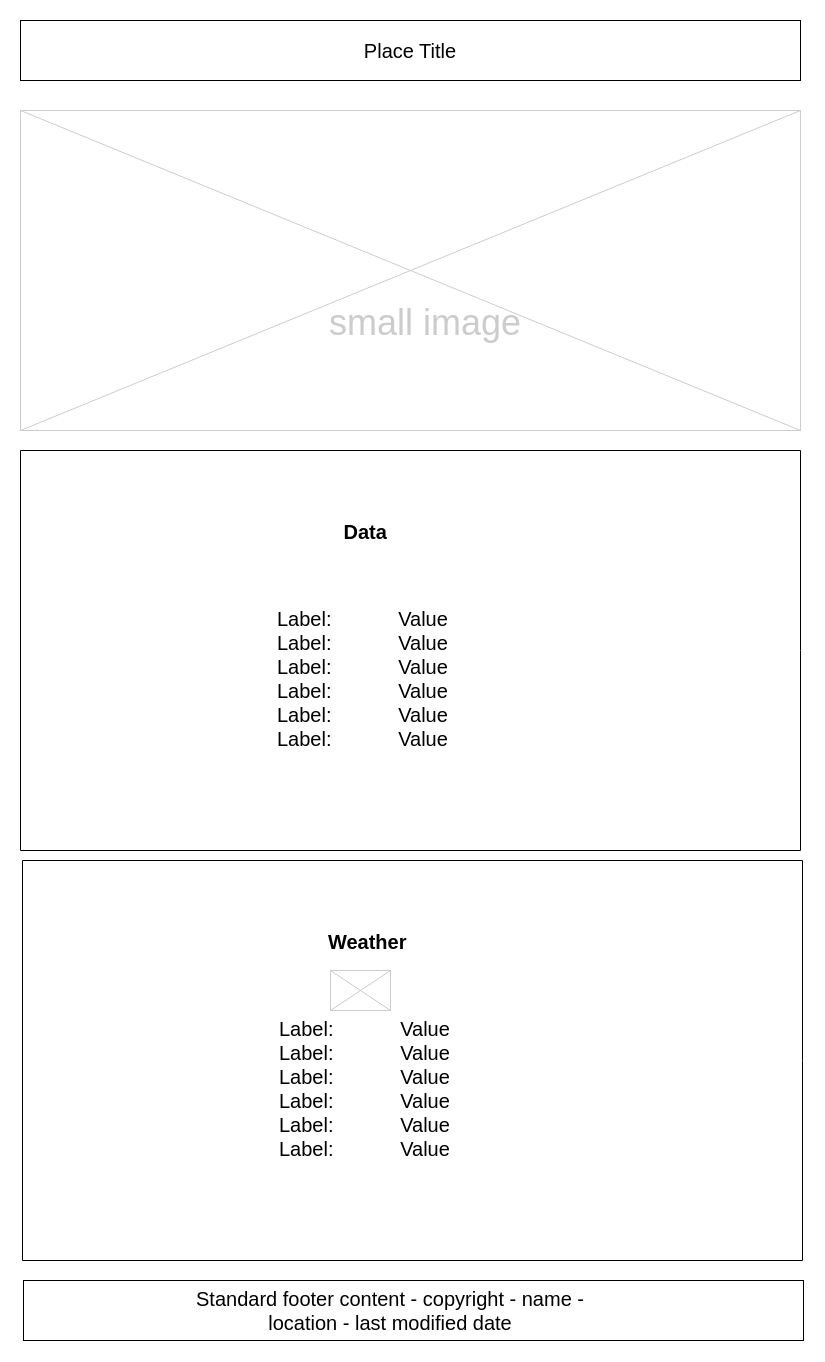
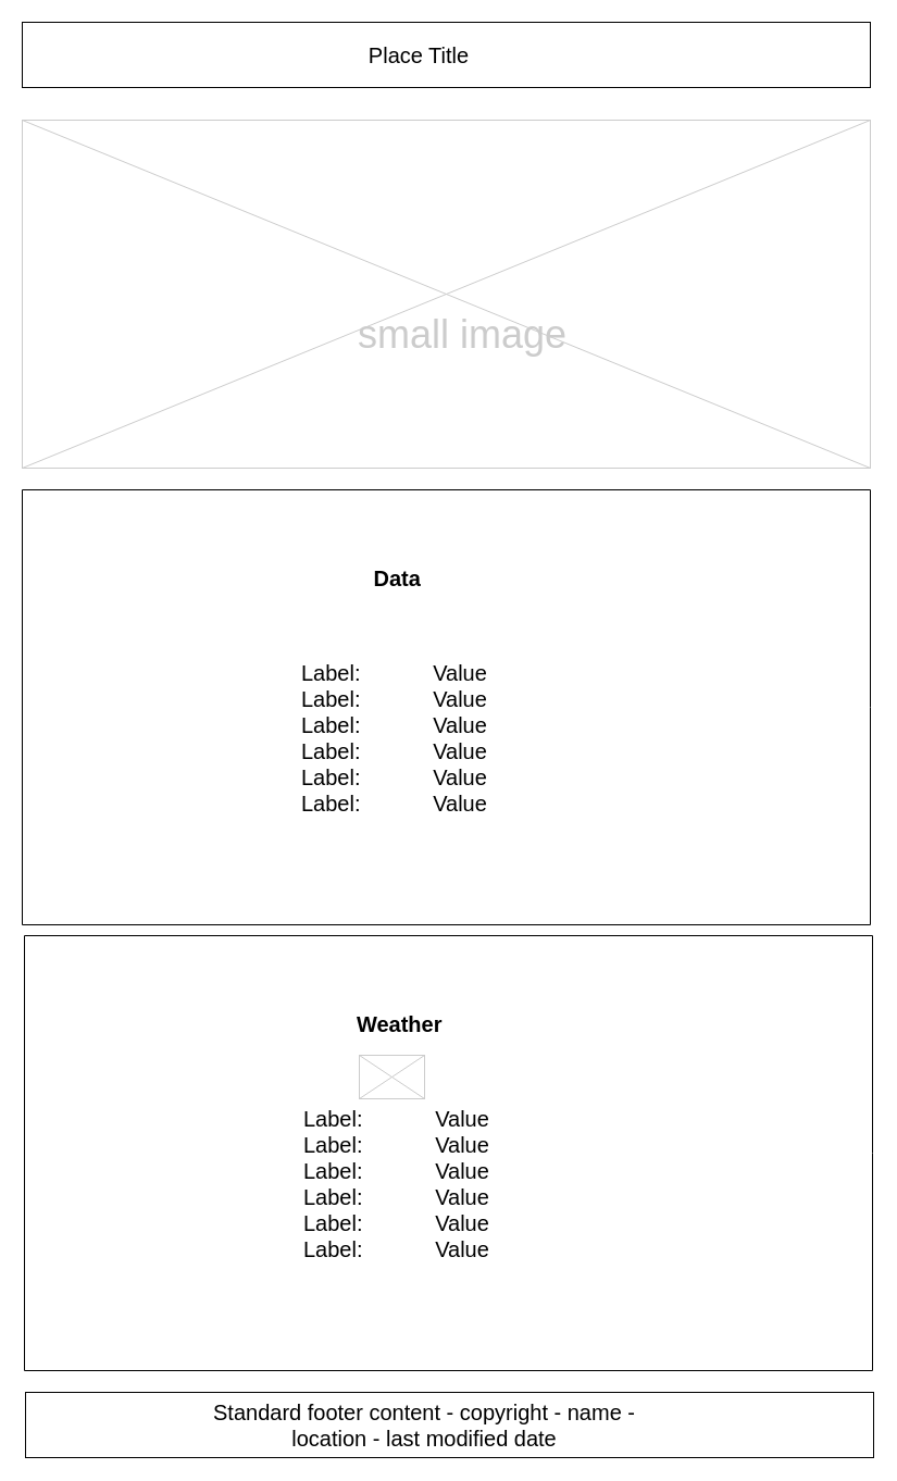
- <mxCell id="5" value="&lt;font style=&quot;font-size: 20px;&quot;&gt;Place Title&lt;/font&gt;" style="text;html=1;align=center;verticalAlign=middle;whiteSpace=wrap;rounded=0;strokeWidth=1;" vertex="1" parent="1"><mxGeometry x="265" y="35" width="290" height="30" as="geometry" /></mxCell>
+ <mxCell id="5" value="&lt;font style=&quot;font-size: 20px;&quot;&gt;Place Title&lt;/font&gt;" style="text;html=1;align=center;verticalAlign=middle;whiteSpace=wrap;rounded=0;strokeWidth=1;" vertex="1" parent="1"><mxGeometry x="240" y="35" width="290" height="30" as="geometry" /></mxCell>
- <mxCell id="3" value="small image" style="text;spacingTop=-5;align=center;verticalAlign=middle;fontSize=36;fontColor=#CCCCCC;strokeWidth=1;" parent="1" vertex="1"><mxGeometry x="245" y="220" width="360" height="200" as="geometry" /></mxCell>
+ <mxCell id="3" value="small image" style="text;spacingTop=-5;align=center;verticalAlign=middle;fontSize=36;fontColor=#CCCCCC;strokeWidth=1;" parent="1" vertex="1"><mxGeometry x="245" y="205" width="360" height="200" as="geometry" /></mxCell>
